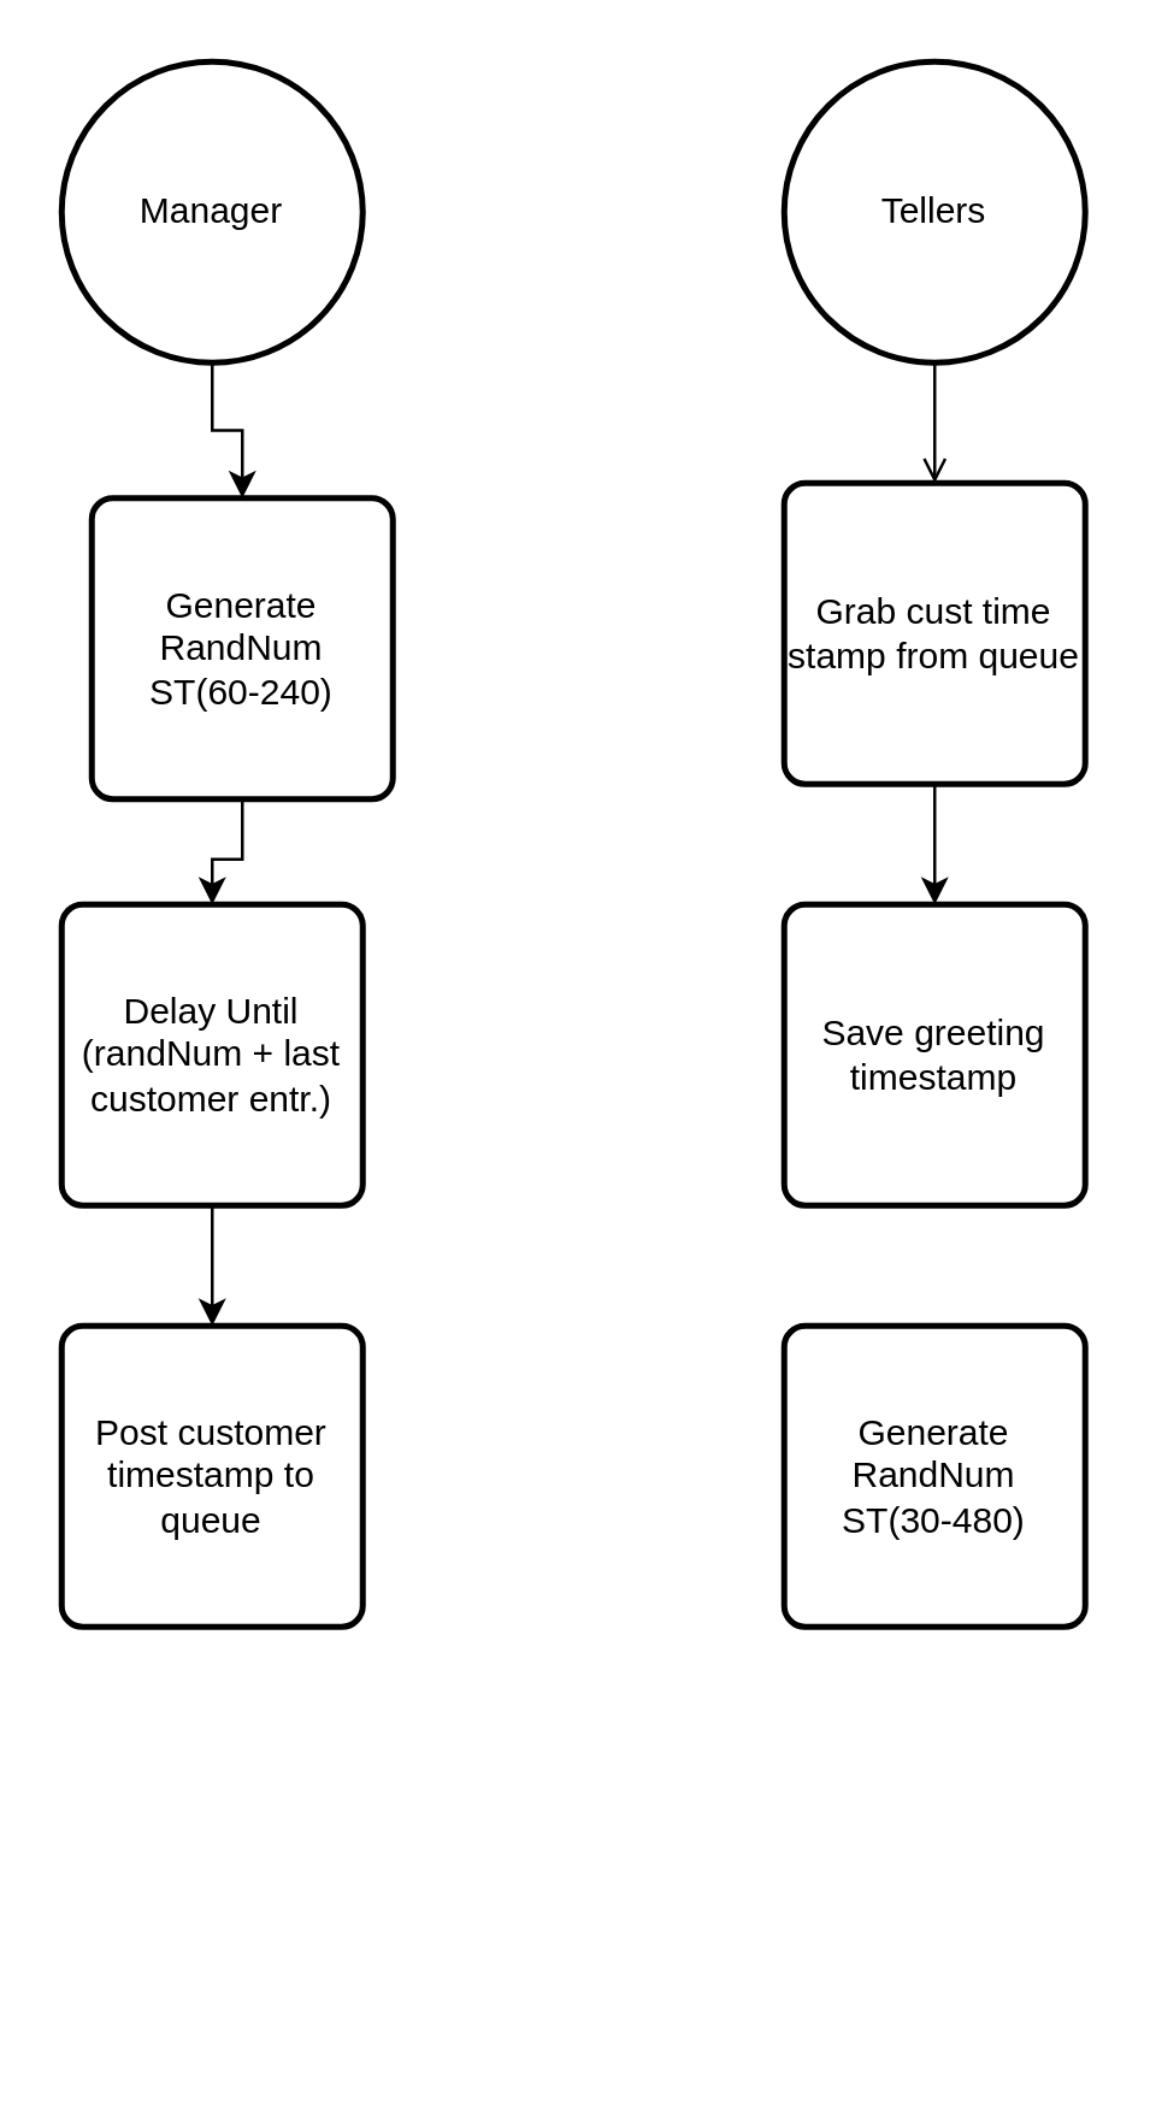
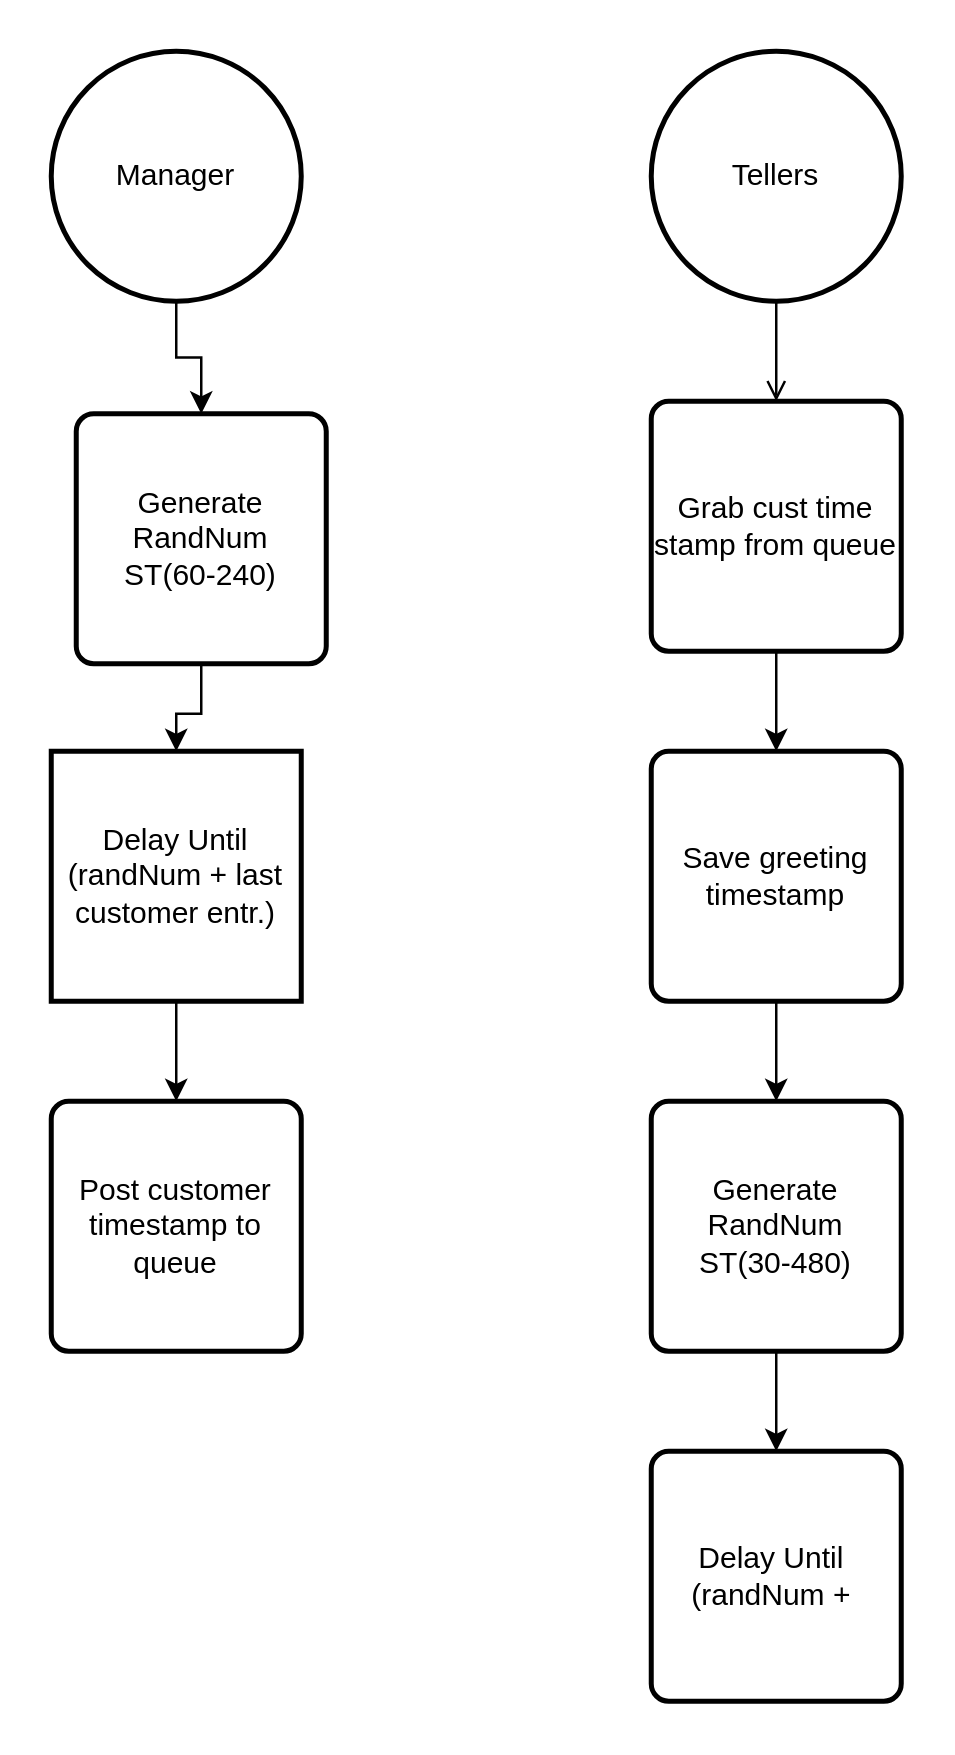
- <mxCell id="7" value="Delay Until (randNum + last customer entr.)" style="rounded=1;whiteSpace=wrap;html=1;absoluteArcSize=1;arcSize=14;strokeWidth=2;" vertex="1" parent="1"><mxGeometry x="20" y="300" width="100" height="100" as="geometry" /></mxCell>
+ <mxCell id="7" value="Delay Until (randNum + last customer entr.)" style="whiteSpace=wrap;html=1;absoluteArcSize=1;arcSize=14;strokeWidth=2;rounded=0;" vertex="1" parent="1"><mxGeometry x="20" y="300" width="100" height="100" as="geometry" /></mxCell>
+ <mxCell id="16" value="" style="edgeStyle=orthogonalEdgeStyle;rounded=0;orthogonalLoop=1;jettySize=auto;html=1;" edge="1" parent="1" source="17" target="14"><mxGeometry relative="1" as="geometry" /></mxCell>
+ <mxCell id="13" value="" style="edgeStyle=orthogonalEdgeStyle;rounded=0;orthogonalLoop=1;jettySize=auto;html=1;" edge="1" parent="1" source="14" target="15"><mxGeometry relative="1" as="geometry" /></mxCell>
+ <mxCell id="15" value="Delay Until&amp;nbsp;&lt;br&gt;(randNum +&amp;nbsp;" style="rounded=1;whiteSpace=wrap;html=1;absoluteArcSize=1;arcSize=14;strokeWidth=2;" vertex="1" parent="1"><mxGeometry x="260" y="580" width="100" height="100" as="geometry" /></mxCell>
